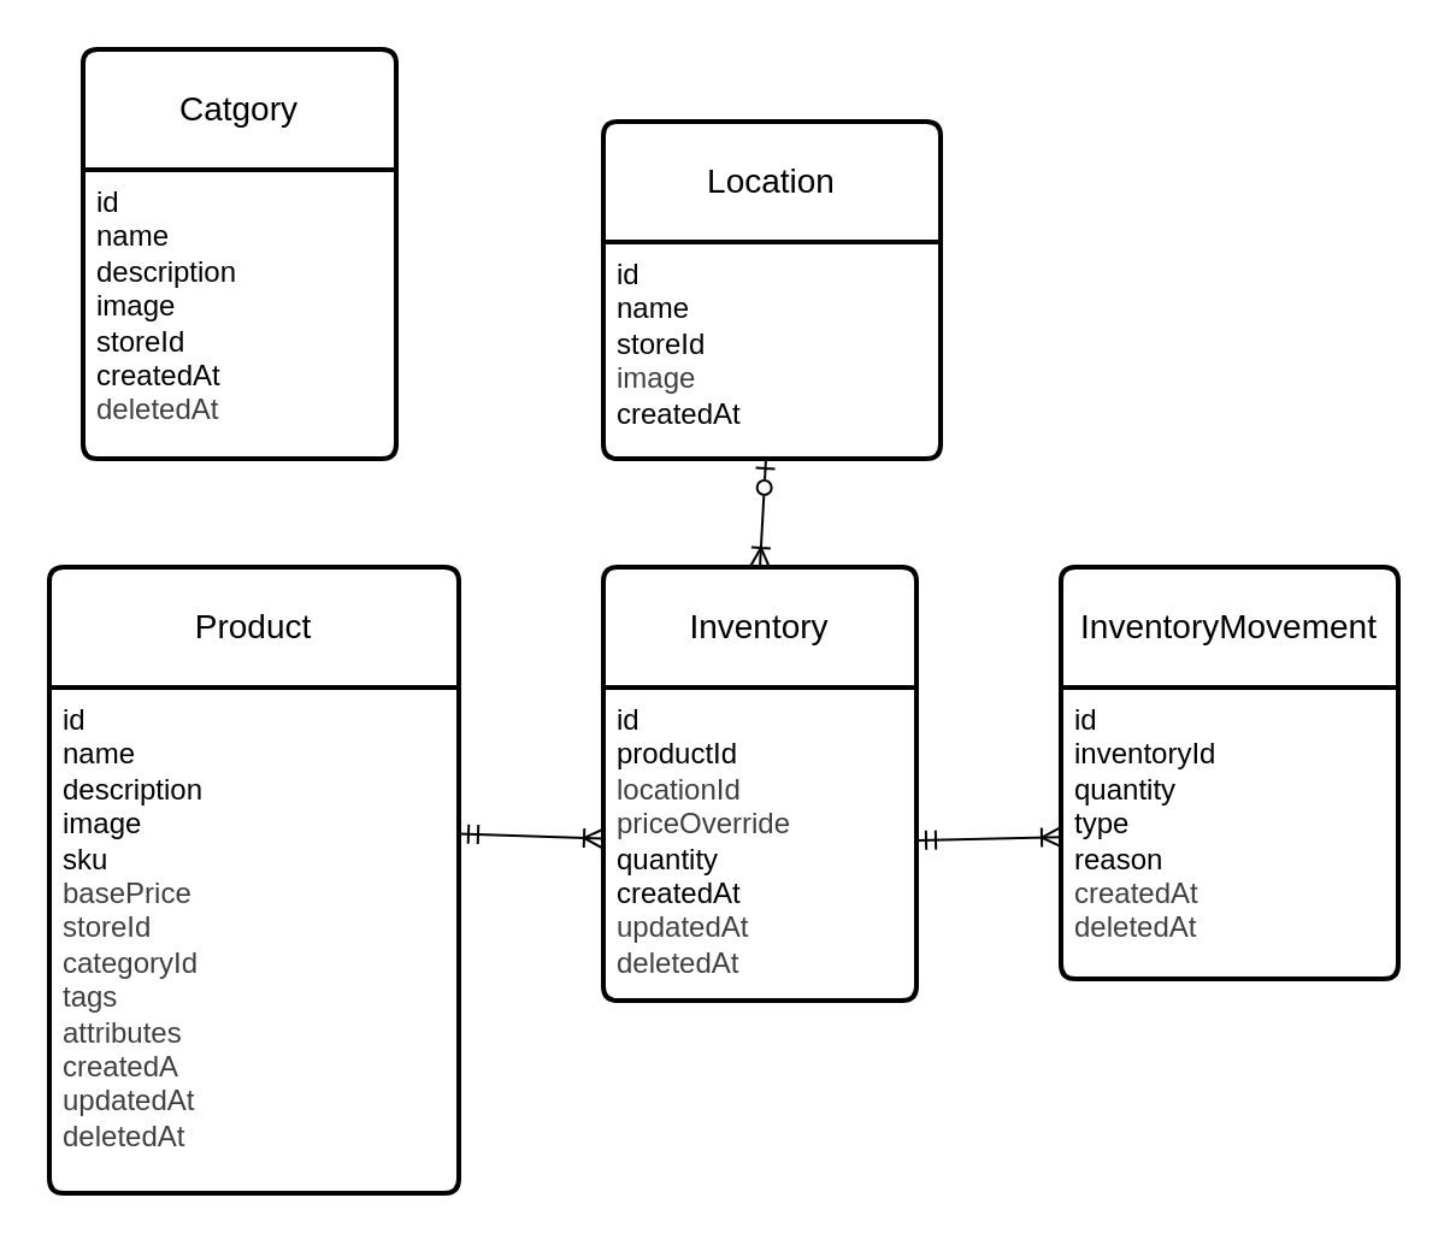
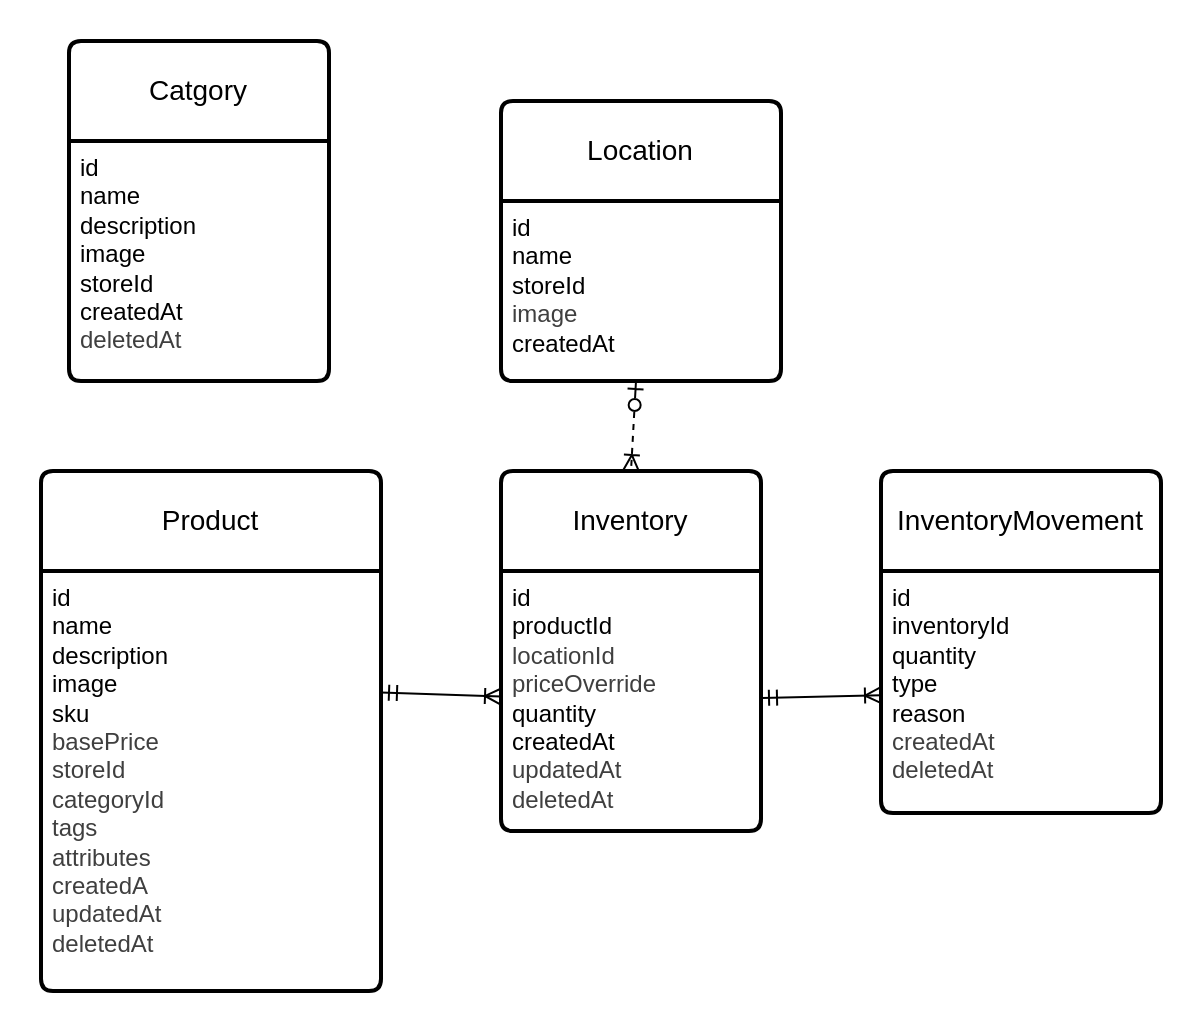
- <mxCell id="14" style="edgeStyle=none;html=1;entryX=0.5;entryY=0;entryDx=0;entryDy=0;endArrow=ERoneToMany;endFill=0;startArrow=ERzeroToOne;startFill=0;" parent="1" source="7" target="8" edge="1"><mxGeometry relative="1" as="geometry" /></mxCell>
+ <mxCell id="14" style="edgeStyle=none;html=1;entryX=0.5;entryY=0;entryDx=0;entryDy=0;endArrow=ERoneToMany;endFill=0;startArrow=ERzeroToOne;startFill=0;dashed=1;" parent="1" source="7" target="8" edge="1"><mxGeometry relative="1" as="geometry" /></mxCell>
